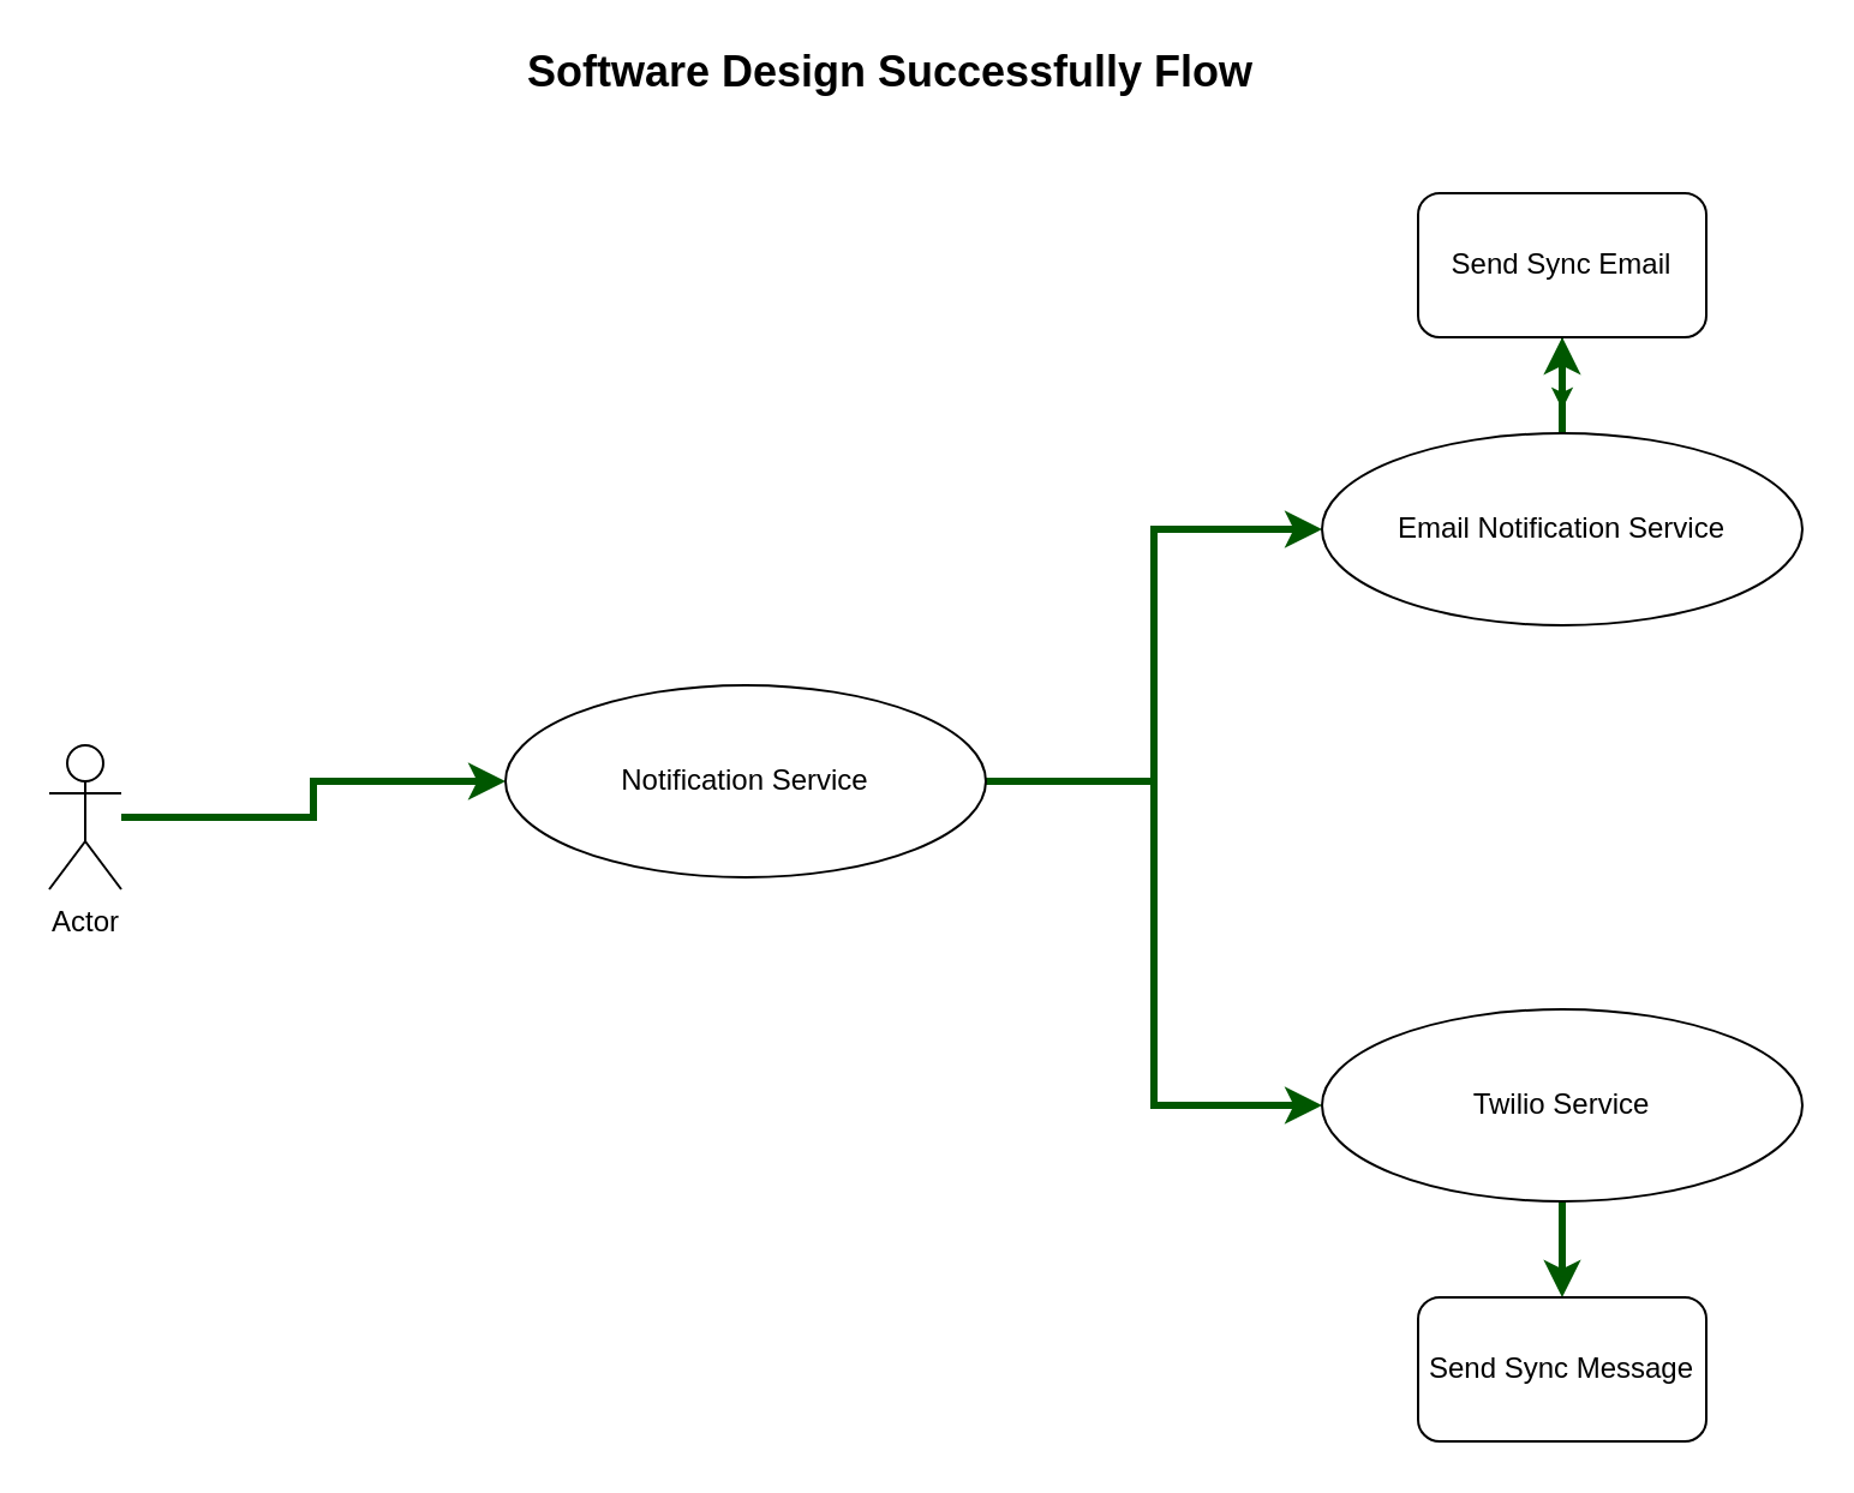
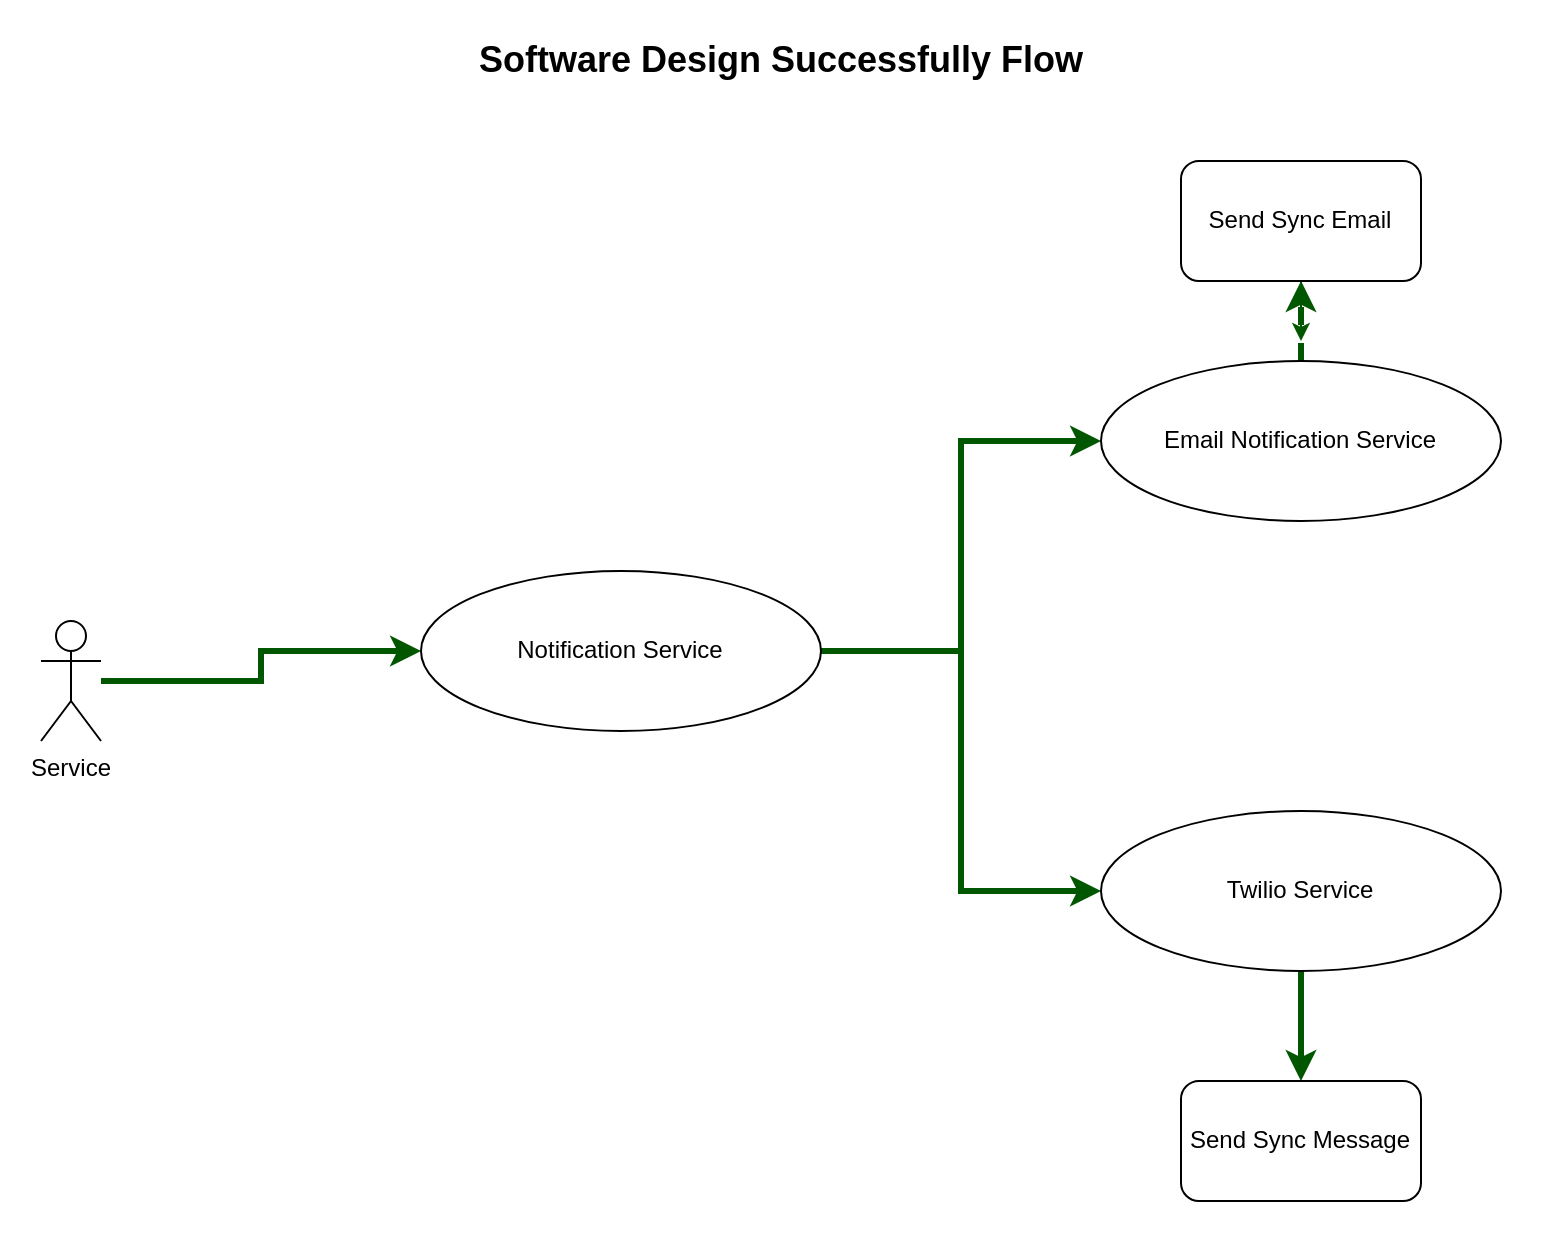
- <mxCell id="4" value="&lt;font style=&quot;font-size: 18px&quot;&gt;&lt;b&gt;Software Design Successfully Flow&lt;/b&gt;&lt;/font&gt;" style="text;html=1;align=center;verticalAlign=middle;resizable=0;points=[];autosize=1;strokeColor=none;" parent="1" vertex="1"><mxGeometry x="210" y="20" width="320" height="20" as="geometry" /></mxCell>
+ <mxCell id="4" value="&lt;font style=&quot;font-size: 18px&quot;&gt;&lt;b&gt;Software Design Successfully Flow&lt;/b&gt;&lt;/font&gt;" style="text;html=1;align=center;verticalAlign=middle;resizable=0;points=[];autosize=1;strokeColor=none;" parent="1" vertex="1"><mxGeometry x="230" y="20" width="320" height="20" as="geometry" /></mxCell>
- <mxCell id="12" value="" style="edgeStyle=orthogonalEdgeStyle;rounded=0;orthogonalLoop=1;jettySize=auto;html=1;fillColor=#008a00;strokeColor=#005700;strokeWidth=3;" edge="1" parent="1" source="13" target="14"><mxGeometry relative="1" as="geometry" /></mxCell>
+ <mxCell id="12" value="" style="edgeStyle=orthogonalEdgeStyle;rounded=0;orthogonalLoop=1;jettySize=auto;html=1;fillColor=#008a00;strokeColor=#005700;strokeWidth=3;dashed=1;" edge="1" parent="1" source="13" target="14"><mxGeometry relative="1" as="geometry" /></mxCell>
- <mxCell id="3" value="Actor" style="shape=umlActor;verticalLabelPosition=bottom;verticalAlign=top;html=1;outlineConnect=0;" parent="1" vertex="1"><mxGeometry x="20" y="310" width="30" height="60" as="geometry" /></mxCell>
+ <mxCell id="3" value="Service" style="shape=umlActor;verticalLabelPosition=bottom;verticalAlign=top;html=1;outlineConnect=0;" parent="1" vertex="1"><mxGeometry x="20" y="310" width="30" height="60" as="geometry" /></mxCell>
- <mxCell id="9" value="Twilio Service" style="ellipse;whiteSpace=wrap;html=1;" parent="1" vertex="1"><mxGeometry x="550" y="420" width="200" height="80" as="geometry" /></mxCell>
+ <mxCell id="9" value="Twilio Service" style="ellipse;whiteSpace=wrap;html=1;" parent="1" vertex="1"><mxGeometry x="550" y="405" width="200" height="80" as="geometry" /></mxCell>
